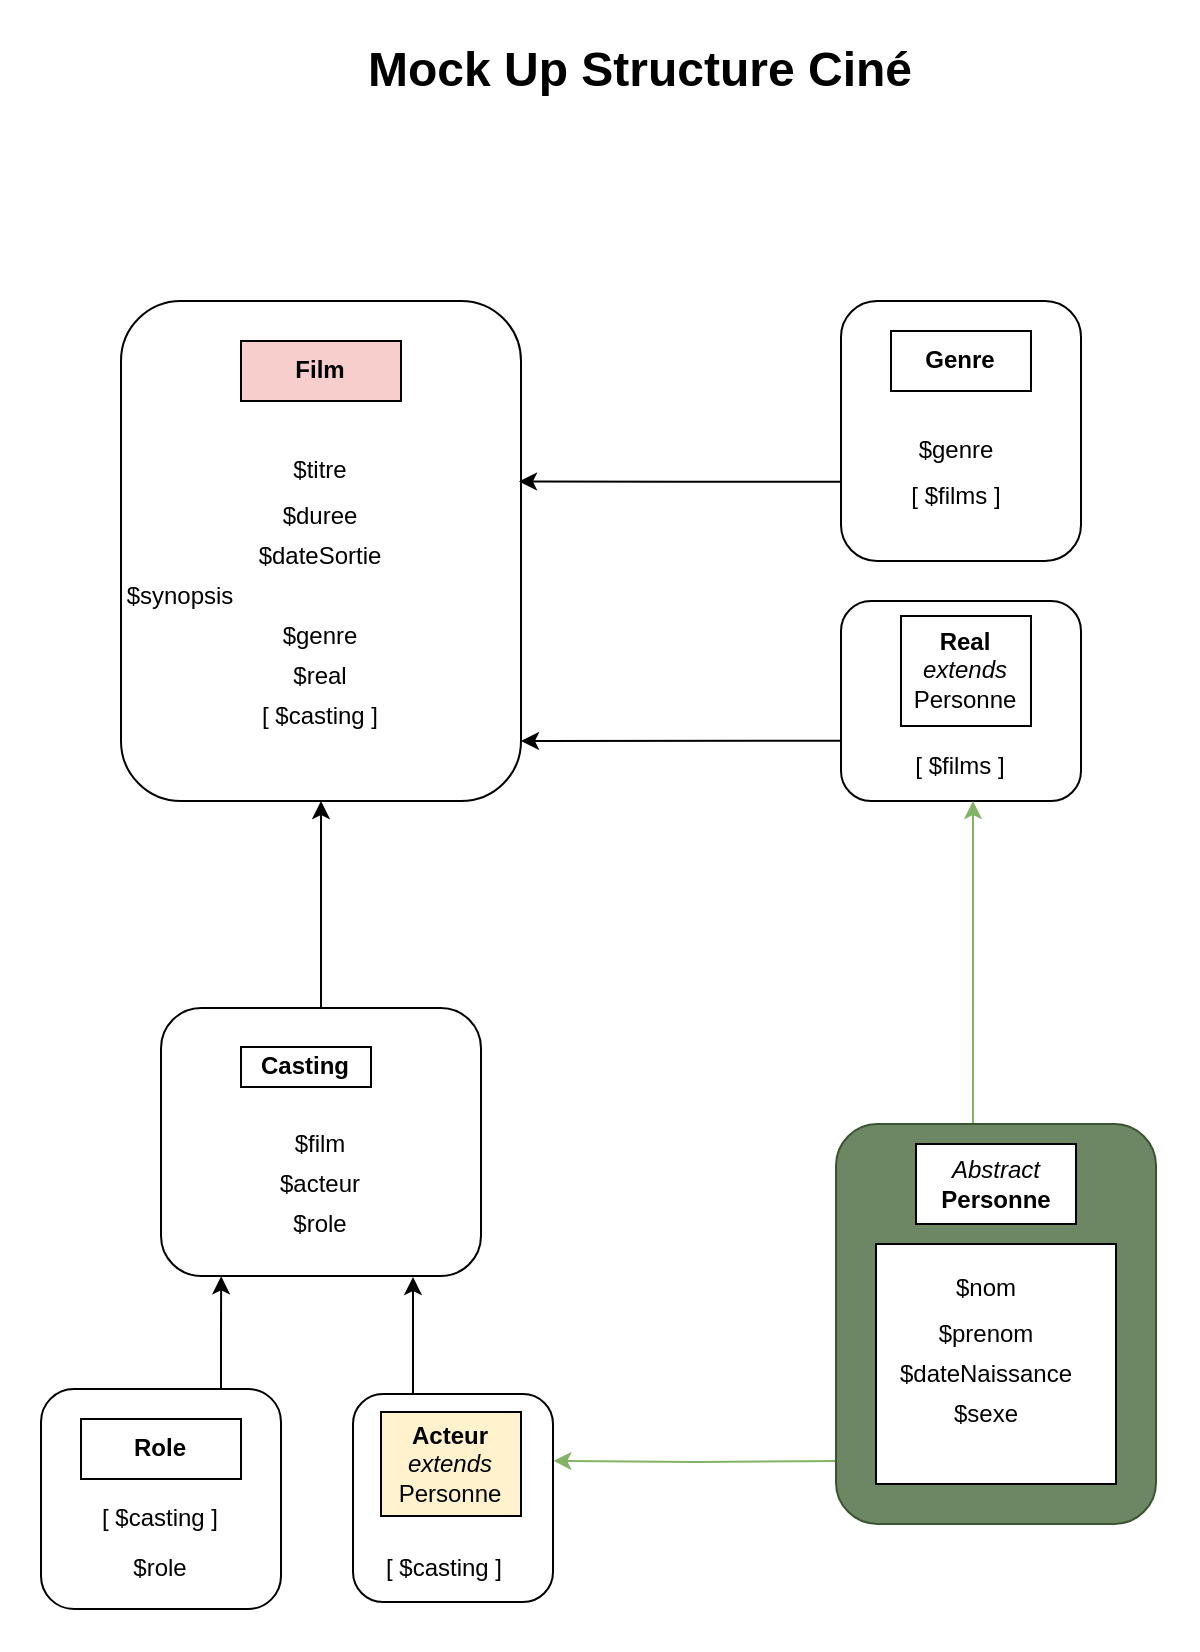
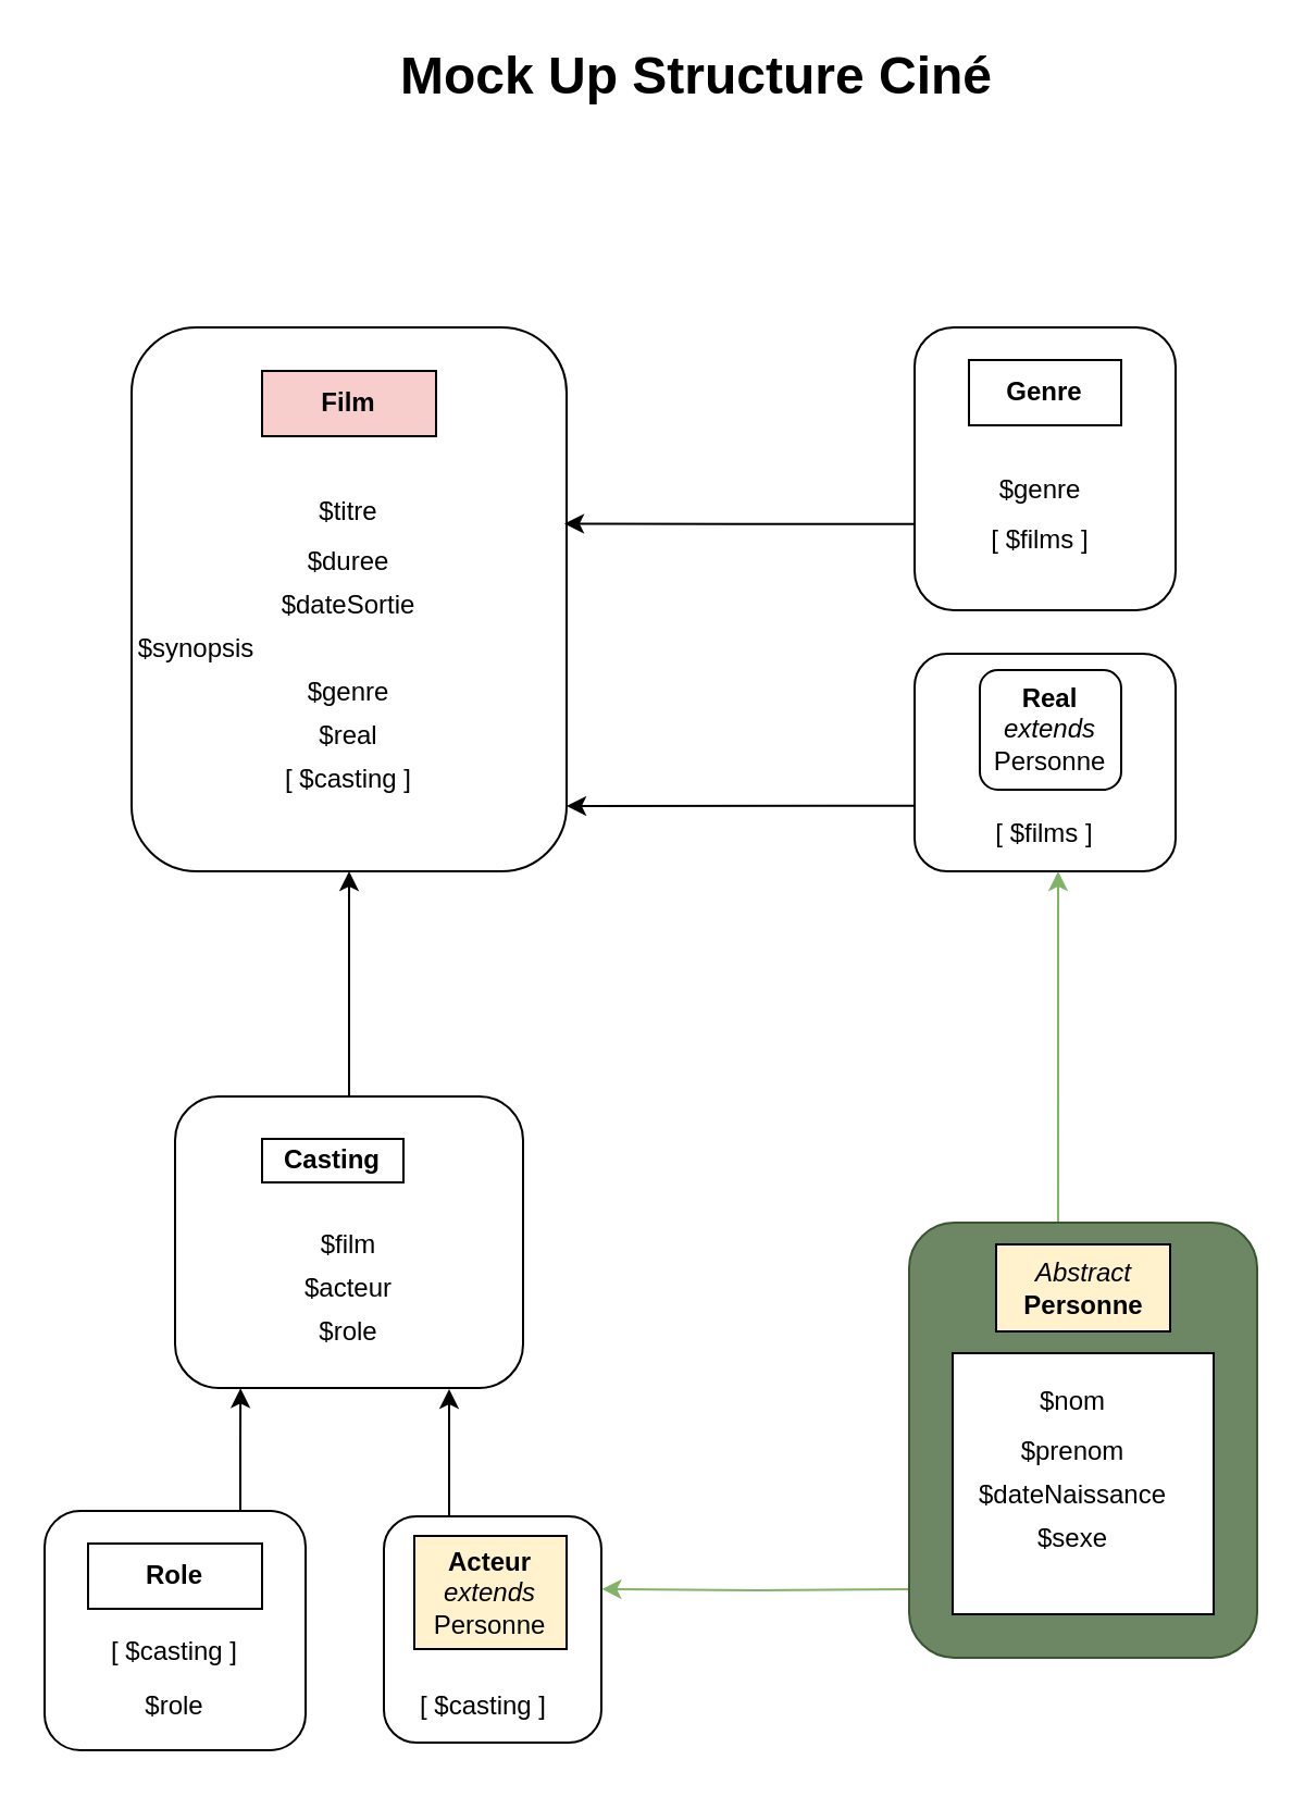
- <mxCell id="9" value="&lt;b&gt;Real &lt;/b&gt;&lt;i&gt;extends&lt;/i&gt; Personne&lt;b&gt;&lt;br&gt;&lt;/b&gt;" style="rounded=0;whiteSpace=wrap;html=1;" parent="1" vertex="1"><mxGeometry x="450" y="307.5" width="65" height="55" as="geometry" /></mxCell>
+ <mxCell id="9" value="&lt;b&gt;Real &lt;/b&gt;&lt;i&gt;extends&lt;/i&gt; Personne&lt;b&gt;&lt;br&gt;&lt;/b&gt;" style="whiteSpace=wrap;html=1;rounded=1;" parent="1" vertex="1"><mxGeometry x="450" y="307.5" width="65" height="55" as="geometry" /></mxCell>
- <mxCell id="22" value="&lt;div&gt;&lt;i&gt;Abstract&lt;b&gt;&lt;br&gt;&lt;/b&gt;&lt;/i&gt;&lt;/div&gt;&lt;div&gt;&lt;b&gt;Personne&lt;/b&gt;&lt;/div&gt;" style="rounded=0;whiteSpace=wrap;html=1;" parent="1" vertex="1"><mxGeometry x="457.5" y="571.5" width="80" height="40" as="geometry" /></mxCell>
+ <mxCell id="22" value="&lt;div&gt;&lt;i&gt;Abstract&lt;b&gt;&lt;br&gt;&lt;/b&gt;&lt;/i&gt;&lt;/div&gt;&lt;div&gt;&lt;b&gt;Personne&lt;/b&gt;&lt;/div&gt;" style="rounded=0;whiteSpace=wrap;html=1;fillColor=#fff2cc;" parent="1" vertex="1"><mxGeometry x="457.5" y="571.5" width="80" height="40" as="geometry" /></mxCell>
